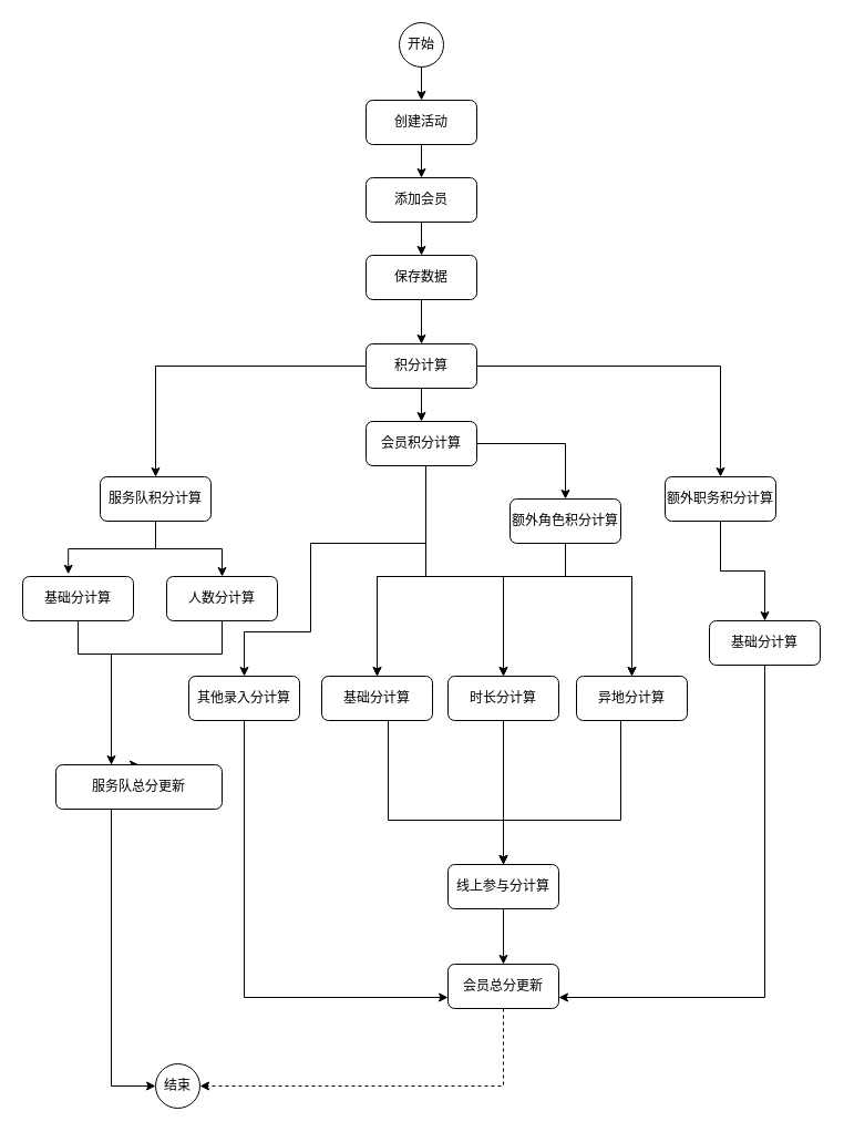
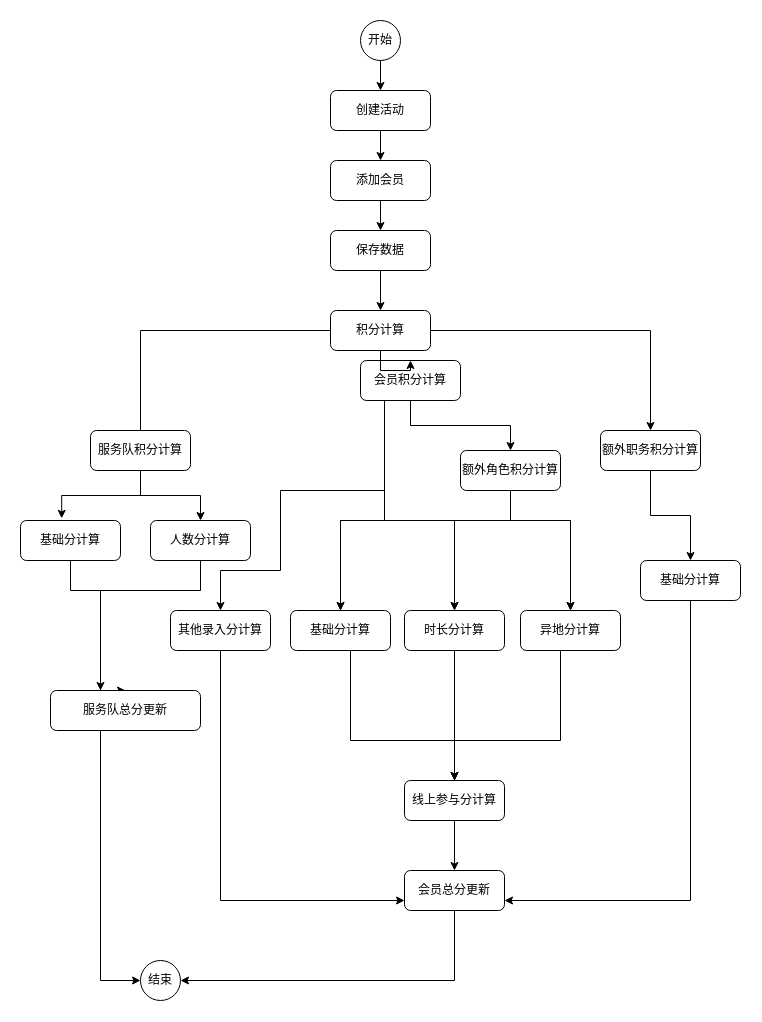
- <mxCell id="21" value="会员积分计算" style="rounded=1;whiteSpace=wrap;html=1;" vertex="1" parent="1"><mxGeometry x="330" y="380" width="100" height="40" as="geometry" /></mxCell>
+ <mxCell id="21" value="会员积分计算" style="rounded=1;whiteSpace=wrap;html=1;" vertex="1" parent="1"><mxGeometry x="360" y="360" width="100" height="40" as="geometry" /></mxCell>
- <mxCell id="46" style="edgeStyle=orthogonalEdgeStyle;rounded=0;orthogonalLoop=1;jettySize=auto;html=1;entryX=0.5;entryY=0;entryDx=0;entryDy=0;" edge="1" parent="1" source="49" target="11"><mxGeometry relative="1" as="geometry" /></mxCell>
+ <mxCell id="46" style="edgeStyle=orthogonalEdgeStyle;rounded=0;orthogonalLoop=1;jettySize=auto;html=1;entryX=0.5;entryY=0;entryDx=0;entryDy=0;endArrow=none;" edge="1" parent="1" source="49" target="11"><mxGeometry relative="1" as="geometry" /></mxCell>
- <mxCell id="40" style="edgeStyle=orthogonalEdgeStyle;rounded=0;orthogonalLoop=1;jettySize=auto;html=1;entryX=1;entryY=0.5;entryDx=0;entryDy=0;dashed=1;" edge="1" parent="1" source="41" target="44"><mxGeometry relative="1" as="geometry"><Array as="points"><mxPoint x="454" y="980" /></Array></mxGeometry></mxCell>
+ <mxCell id="40" style="edgeStyle=orthogonalEdgeStyle;rounded=0;orthogonalLoop=1;jettySize=auto;html=1;entryX=1;entryY=0.5;entryDx=0;entryDy=0;" edge="1" parent="1" source="41" target="44"><mxGeometry relative="1" as="geometry"><Array as="points"><mxPoint x="454" y="980" /></Array></mxGeometry></mxCell>
